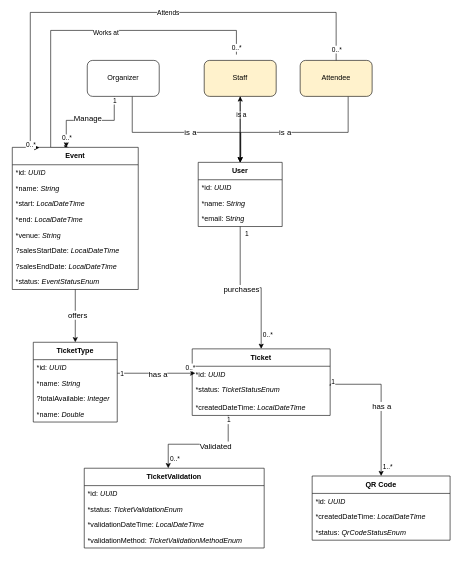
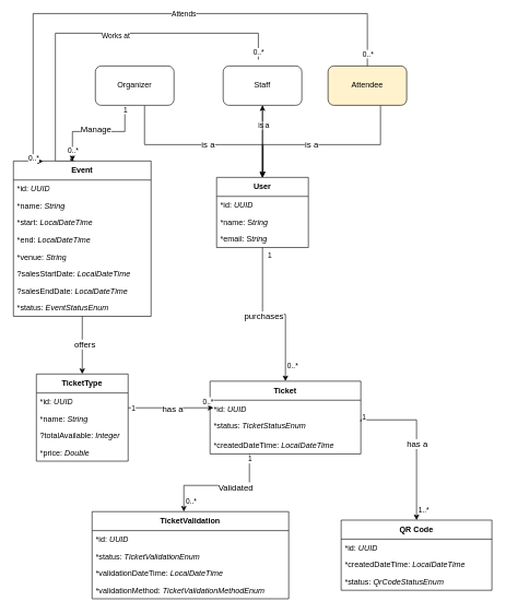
- <mxCell id="15" value="Staff" style="rounded=1;whiteSpace=wrap;html=1;fillColor=#fff2cc;" vertex="1" parent="1"><mxGeometry x="340" y="100" width="120" height="60" as="geometry" /></mxCell>
+ <mxCell id="15" value="Staff" style="rounded=1;whiteSpace=wrap;html=1;" vertex="1" parent="1"><mxGeometry x="340" y="100" width="120" height="60" as="geometry" /></mxCell>
- <mxCell id="55" value="*name: &lt;i&gt;Double&lt;/i&gt;" style="text;strokeColor=none;fillColor=none;align=left;verticalAlign=top;spacingLeft=4;spacingRight=4;overflow=hidden;rotatable=0;points=[[0,0.5],[1,0.5]];portConstraint=eastwest;whiteSpace=wrap;html=1;" vertex="1" parent="51"><mxGeometry y="107" width="140" height="26" as="geometry" /></mxCell>
+ <mxCell id="55" value="*price: &lt;i&gt;Double&lt;/i&gt;" style="text;strokeColor=none;fillColor=none;align=left;verticalAlign=top;spacingLeft=4;spacingRight=4;overflow=hidden;rotatable=0;points=[[0,0.5],[1,0.5]];portConstraint=eastwest;whiteSpace=wrap;html=1;" vertex="1" parent="51"><mxGeometry y="107" width="140" height="26" as="geometry" /></mxCell>
